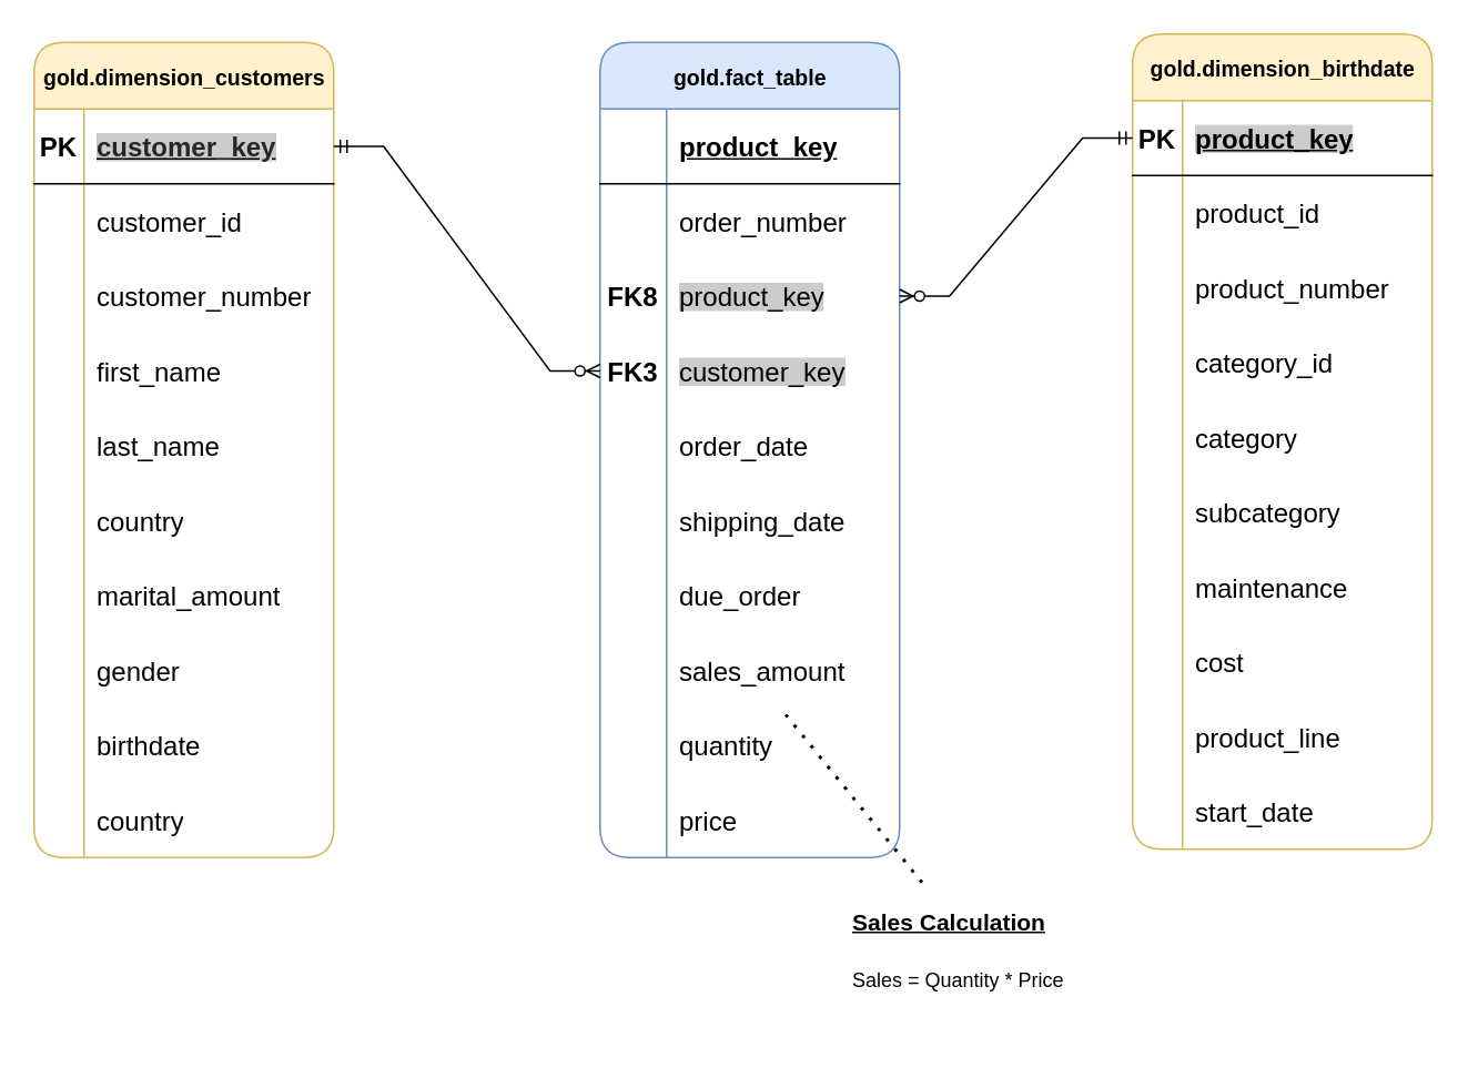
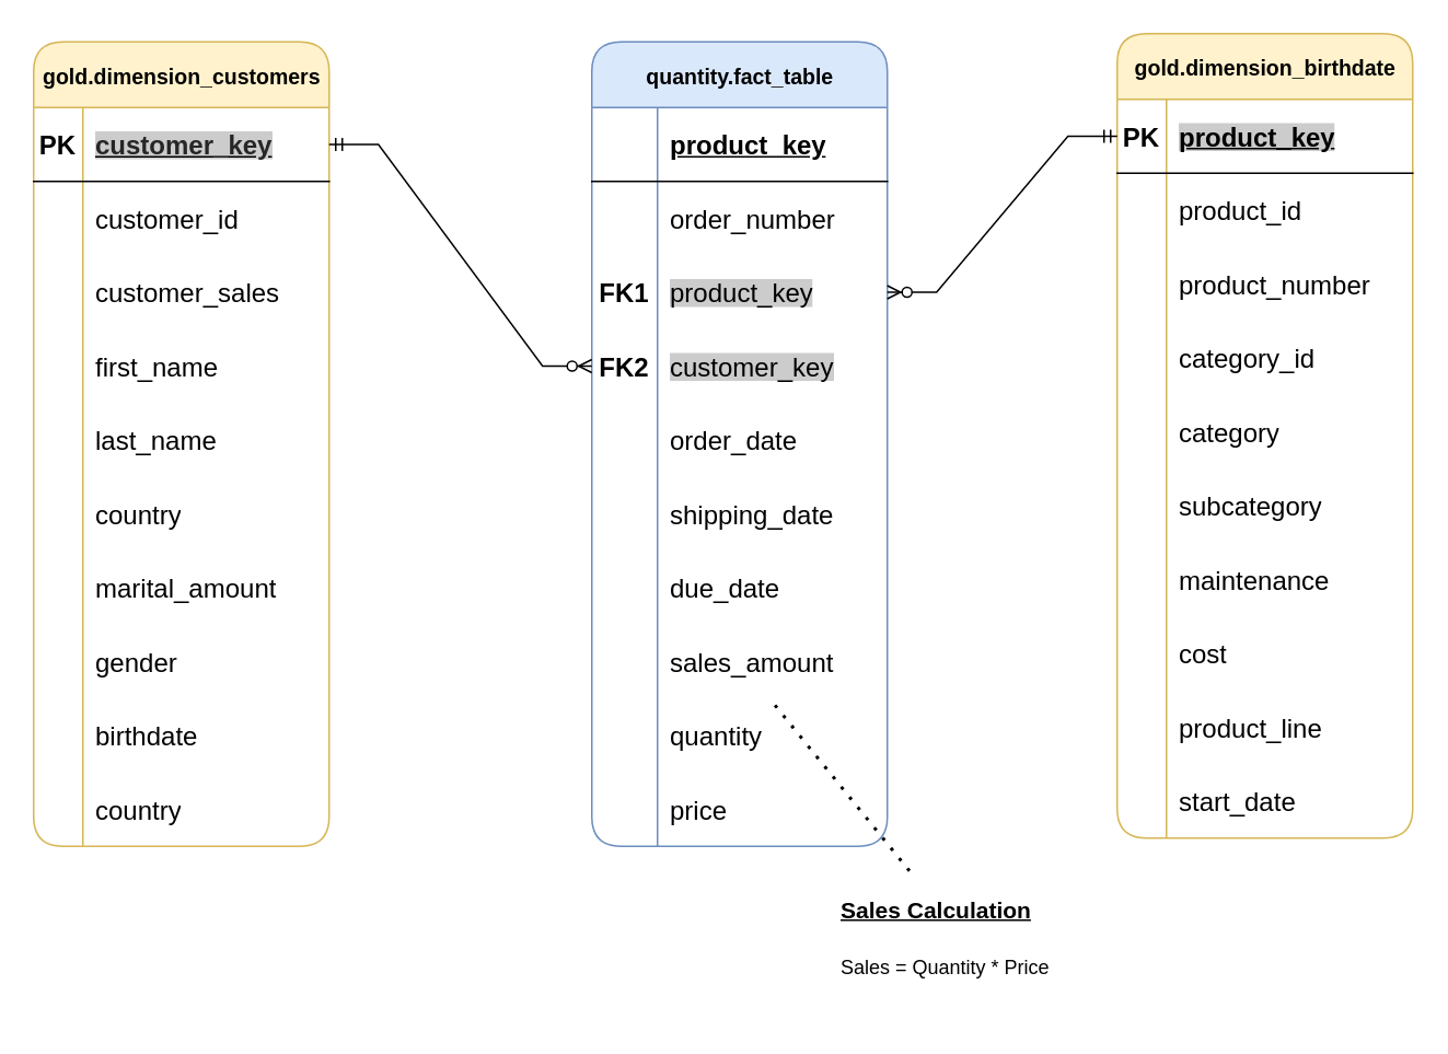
- <mxCell id="33" value="&lt;span style=&quot;font-size: 13px;&quot;&gt;gold.fact_table&lt;/span&gt;" style="shape=table;startSize=40;container=1;collapsible=1;childLayout=tableLayout;fixedRows=1;rowLines=0;fontStyle=1;align=center;resizeLast=1;html=1;rounded=1;fillColor=#dae8fc;strokeColor=#6c8ebf;fontSize=16;" vertex="1" parent="1"><mxGeometry x="360" y="25" width="180" height="490" as="geometry" /></mxCell>
+ <mxCell id="33" value="&lt;span style=&quot;font-size: 13px;&quot;&gt;quantity.fact_table&lt;/span&gt;" style="shape=table;startSize=40;container=1;collapsible=1;childLayout=tableLayout;fixedRows=1;rowLines=0;fontStyle=1;align=center;resizeLast=1;html=1;rounded=1;fillColor=#dae8fc;strokeColor=#6c8ebf;fontSize=16;" vertex="1" parent="1"><mxGeometry x="360" y="25" width="180" height="490" as="geometry" /></mxCell>
- <mxCell id="11" value="customer_number" style="shape=partialRectangle;connectable=0;fillColor=none;top=0;left=0;bottom=0;right=0;align=left;spacingLeft=6;overflow=hidden;whiteSpace=wrap;html=1;fontSize=16;" vertex="1" parent="9"><mxGeometry x="30" width="150" height="45" as="geometry"><mxRectangle width="150" height="45" as="alternateBounds" /></mxGeometry></mxCell>
+ <mxCell id="11" value="customer_sales" style="shape=partialRectangle;connectable=0;fillColor=none;top=0;left=0;bottom=0;right=0;align=left;spacingLeft=6;overflow=hidden;whiteSpace=wrap;html=1;fontSize=16;" vertex="1" parent="9"><mxGeometry x="30" width="150" height="45" as="geometry"><mxRectangle width="150" height="45" as="alternateBounds" /></mxGeometry></mxCell>
- <mxCell id="41" value="&lt;b&gt;FK8&lt;/b&gt;" style="shape=partialRectangle;connectable=0;fillColor=none;top=0;left=0;bottom=0;right=0;editable=1;overflow=hidden;whiteSpace=wrap;html=1;fontSize=16;" vertex="1" parent="40"><mxGeometry width="40" height="45" as="geometry"><mxRectangle width="40" height="45" as="alternateBounds" /></mxGeometry></mxCell>
+ <mxCell id="41" value="&lt;b&gt;FK1&lt;/b&gt;" style="shape=partialRectangle;connectable=0;fillColor=none;top=0;left=0;bottom=0;right=0;editable=1;overflow=hidden;whiteSpace=wrap;html=1;fontSize=16;" vertex="1" parent="40"><mxGeometry width="40" height="45" as="geometry"><mxRectangle width="40" height="45" as="alternateBounds" /></mxGeometry></mxCell>
- <mxCell id="44" value="&lt;b&gt;FK3&lt;/b&gt;" style="shape=partialRectangle;connectable=0;fillColor=none;top=0;left=0;bottom=0;right=0;editable=1;overflow=hidden;whiteSpace=wrap;html=1;fontSize=16;" vertex="1" parent="43"><mxGeometry width="40" height="45" as="geometry"><mxRectangle width="40" height="45" as="alternateBounds" /></mxGeometry></mxCell>
+ <mxCell id="44" value="&lt;b&gt;FK2&lt;/b&gt;" style="shape=partialRectangle;connectable=0;fillColor=none;top=0;left=0;bottom=0;right=0;editable=1;overflow=hidden;whiteSpace=wrap;html=1;fontSize=16;" vertex="1" parent="43"><mxGeometry width="40" height="45" as="geometry"><mxRectangle width="40" height="45" as="alternateBounds" /></mxGeometry></mxCell>
- <mxCell id="54" value="due_order" style="shape=partialRectangle;connectable=0;fillColor=none;top=0;left=0;bottom=0;right=0;align=left;spacingLeft=6;overflow=hidden;whiteSpace=wrap;html=1;fontSize=16;" vertex="1" parent="52"><mxGeometry x="40" width="140" height="45" as="geometry"><mxRectangle width="140" height="45" as="alternateBounds" /></mxGeometry></mxCell>
+ <mxCell id="54" value="due_date" style="shape=partialRectangle;connectable=0;fillColor=none;top=0;left=0;bottom=0;right=0;align=left;spacingLeft=6;overflow=hidden;whiteSpace=wrap;html=1;fontSize=16;" vertex="1" parent="52"><mxGeometry x="40" width="140" height="45" as="geometry"><mxRectangle width="140" height="45" as="alternateBounds" /></mxGeometry></mxCell>
